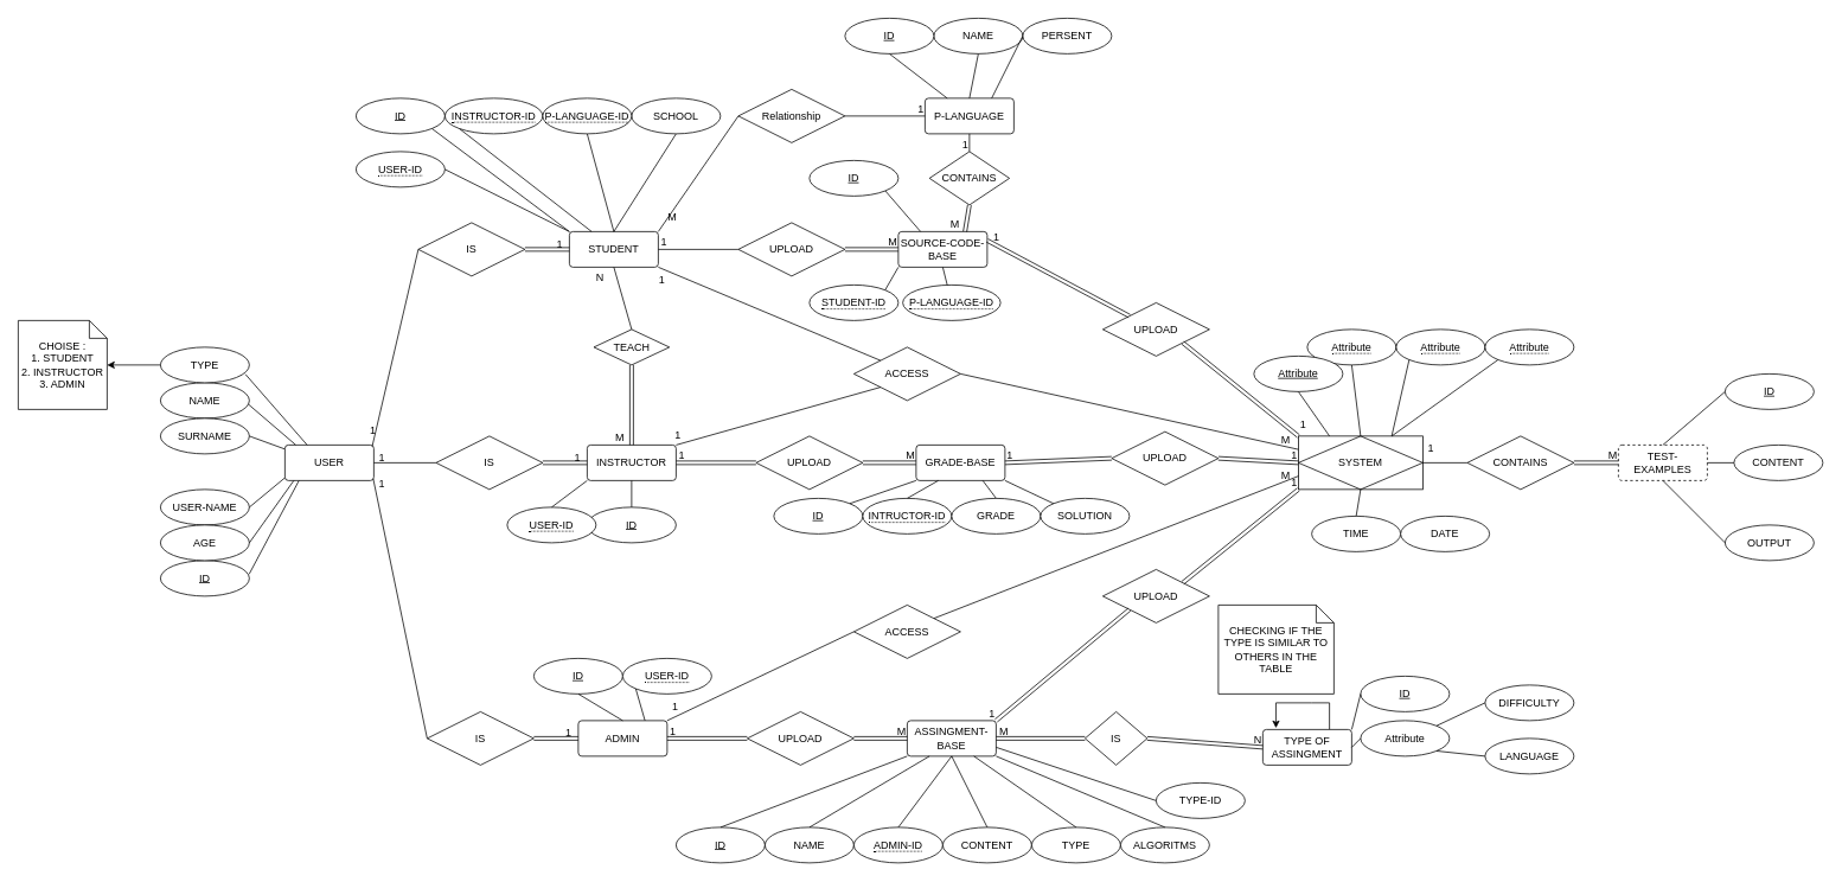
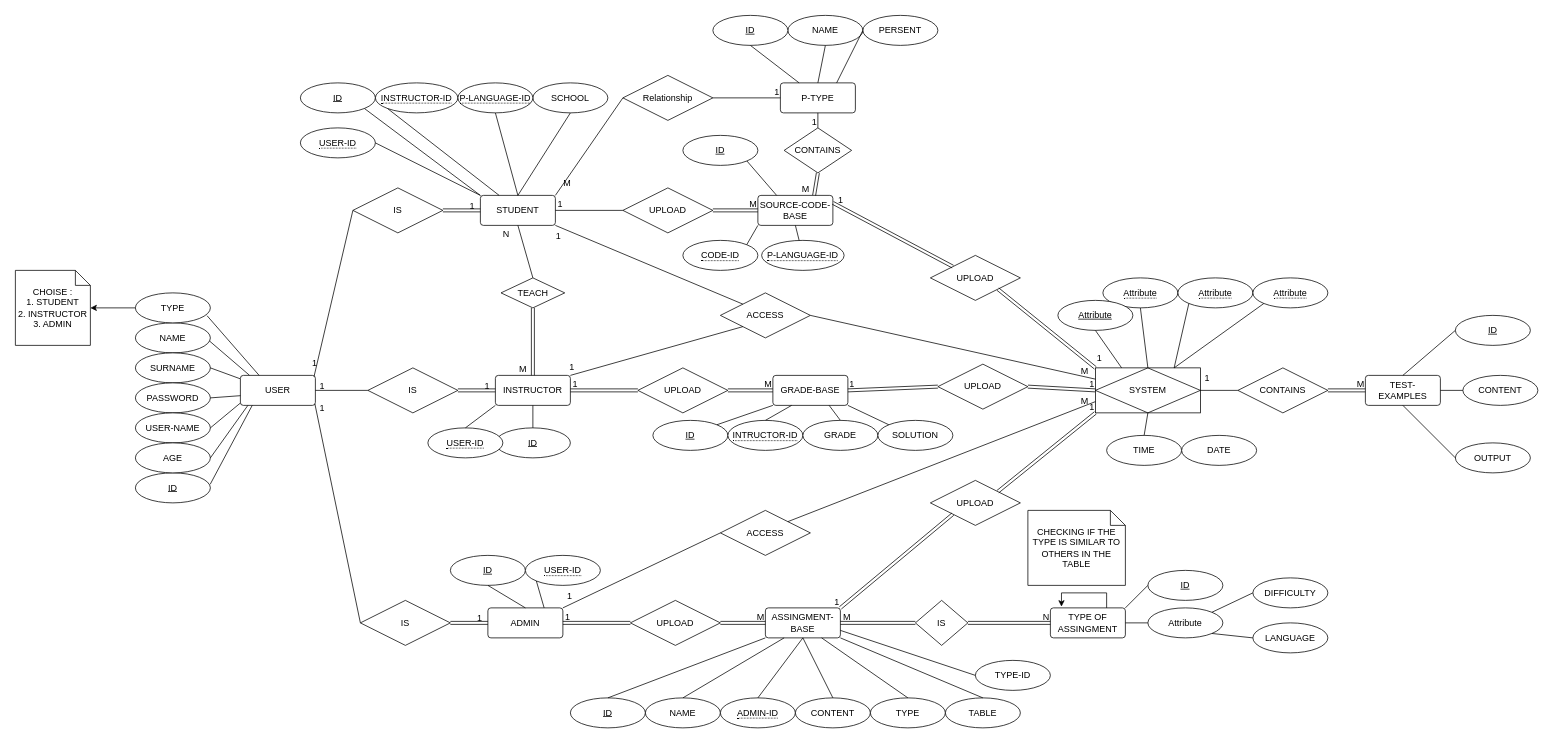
- <mxCell id="47" value="P-LANGUAGE" style="rounded=1;arcSize=10;whiteSpace=wrap;html=1;align=center;" parent="1" vertex="1"><mxGeometry x="1040" y="110" width="100" height="40" as="geometry" /></mxCell>
+ <mxCell id="47" value="P-TYPE" style="rounded=1;arcSize=10;whiteSpace=wrap;html=1;align=center;" parent="1" vertex="1"><mxGeometry x="1040" y="110" width="100" height="40" as="geometry" /></mxCell>
- <mxCell id="82" value="&lt;span style=&quot;border-bottom: 1px dotted&quot;&gt;STUDENT-ID&lt;/span&gt;" style="ellipse;whiteSpace=wrap;html=1;align=center;" parent="1" vertex="1"><mxGeometry x="910" y="320" width="100" height="40" as="geometry" /></mxCell>
+ <mxCell id="82" value="&lt;span style=&quot;border-bottom: 1px dotted&quot;&gt;CODE-ID&lt;/span&gt;" style="ellipse;whiteSpace=wrap;html=1;align=center;" parent="1" vertex="1"><mxGeometry x="910" y="320" width="100" height="40" as="geometry" /></mxCell>
- <mxCell id="134" value="TEST-EXAMPLES" style="rounded=1;arcSize=10;whiteSpace=wrap;html=1;align=center;dashed=1;" parent="1" vertex="1"><mxGeometry x="1820" y="500" width="100" height="40" as="geometry" /></mxCell>
+ <mxCell id="134" value="TEST-EXAMPLES" style="rounded=1;arcSize=10;whiteSpace=wrap;html=1;align=center;" parent="1" vertex="1"><mxGeometry x="1820" y="500" width="100" height="40" as="geometry" /></mxCell>
+ <mxCell id="25" value="" style="endArrow=none;html=1;rounded=0;exitX=1;exitY=0.5;exitDx=0;exitDy=0;entryX=0.001;entryY=0.677;entryDx=0;entryDy=0;entryPerimeter=0;" parent="1" source="20" target="2" edge="1"><mxGeometry relative="1" as="geometry"><mxPoint x="310" y="520" as="sourcePoint" /><mxPoint x="470" y="520" as="targetPoint" /></mxGeometry></mxCell>
+ <mxCell id="20" value="PASSWORD" style="ellipse;whiteSpace=wrap;html=1;align=center;" parent="1" vertex="1"><mxGeometry x="180" y="510" width="100" height="40" as="geometry" /></mxCell>
- <mxCell id="111" value="TYPE OF ASSINGMENT" style="rounded=1;arcSize=10;whiteSpace=wrap;html=1;align=center;" parent="1" vertex="1"><mxGeometry x="1420" y="820" width="100" height="40" as="geometry" /></mxCell>
+ <mxCell id="111" value="TYPE OF ASSINGMENT" style="rounded=1;arcSize=10;whiteSpace=wrap;html=1;align=center;" parent="1" vertex="1"><mxGeometry x="1400" y="810" width="100" height="40" as="geometry" /></mxCell>
- <mxCell id="97" value="ALGORITMS" style="ellipse;whiteSpace=wrap;html=1;align=center;" parent="1" vertex="1"><mxGeometry x="1260" y="930" width="100" height="40" as="geometry" /></mxCell>
+ <mxCell id="97" value="TABLE" style="ellipse;whiteSpace=wrap;html=1;align=center;" parent="1" vertex="1"><mxGeometry x="1260" y="930" width="100" height="40" as="geometry" /></mxCell>
